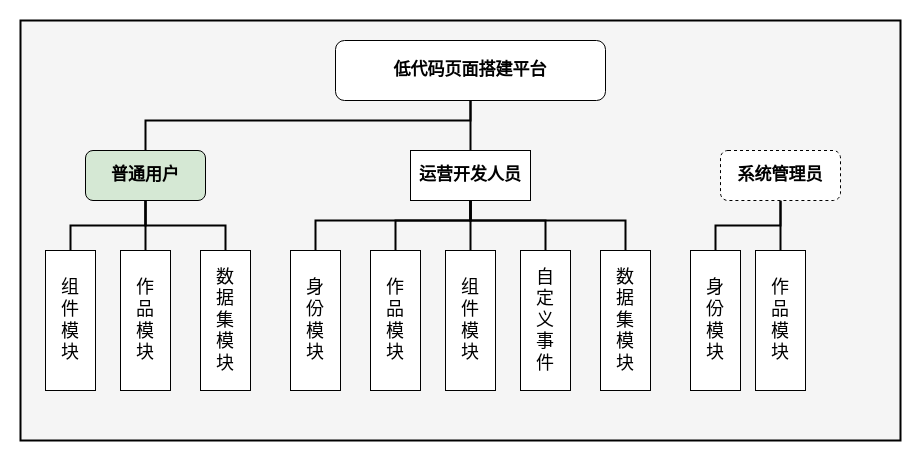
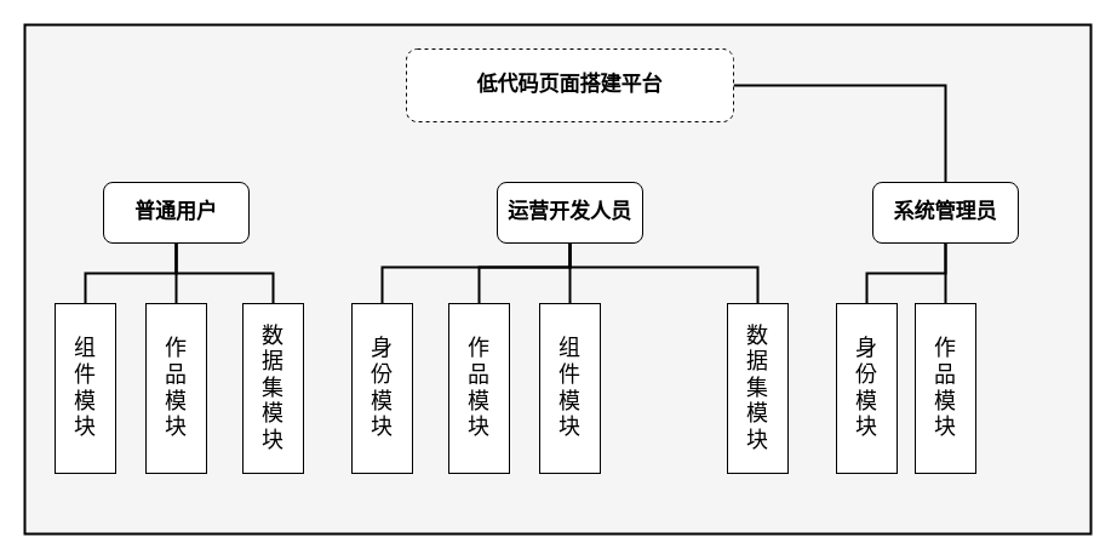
- <mxCell id="5" value="低代码页面搭建平台" style="rounded=1;whiteSpace=wrap;html=1;strokeColor=#000000;strokeWidth=1;fontStyle=1;fontSize=17;" parent="1" vertex="1"><mxGeometry x="335" y="40" width="270" height="60" as="geometry" /></mxCell>
+ <mxCell id="5" value="低代码页面搭建平台" style="rounded=1;whiteSpace=wrap;html=1;strokeColor=#000000;strokeWidth=1;fontStyle=1;fontSize=17;dashed=1;" parent="1" vertex="1"><mxGeometry x="335" y="40" width="270" height="60" as="geometry" /></mxCell>
- <mxCell id="3" style="edgeStyle=orthogonalEdgeStyle;rounded=0;orthogonalLoop=1;jettySize=auto;html=1;entryX=0.5;entryY=0;entryDx=0;entryDy=0;fontSize=18;endArrow=none;endFill=0;strokeWidth=2;" parent="1" source="5" target="9" edge="1"><mxGeometry relative="1" as="geometry"><Array as="points"><mxPoint x="470" y="120" /><mxPoint x="145" y="120" /></Array></mxGeometry></mxCell>
- <mxCell id="4" style="edgeStyle=orthogonalEdgeStyle;rounded=0;orthogonalLoop=1;jettySize=auto;html=1;entryX=0.5;entryY=0;entryDx=0;entryDy=0;fontSize=18;endArrow=none;endFill=0;strokeWidth=2;" parent="1" source="5" target="15" edge="1"><mxGeometry relative="1" as="geometry" /></mxCell>
+ <mxCell id="4" style="edgeStyle=orthogonalEdgeStyle;rounded=0;orthogonalLoop=1;jettySize=auto;html=1;fontSize=18;endArrow=none;endFill=0;strokeWidth=2;" parent="1" source="5" target="18" edge="1"><mxGeometry relative="1" as="geometry" /></mxCell>
- <mxCell id="9" value="普通用户" style="rounded=1;whiteSpace=wrap;html=1;fontSize=17;strokeColor=#000000;strokeWidth=1;fontStyle=1;fillColor=#d5e8d4;" parent="1" vertex="1"><mxGeometry x="85" y="150" width="120" height="50" as="geometry" /></mxCell>
+ <mxCell id="9" value="普通用户" style="rounded=1;whiteSpace=wrap;html=1;fontSize=17;strokeColor=#000000;strokeWidth=1;fontStyle=1" parent="1" vertex="1"><mxGeometry x="85" y="150" width="120" height="50" as="geometry" /></mxCell>
- <mxCell id="15" value="运营开发人员" style="whiteSpace=wrap;html=1;fontSize=17;strokeColor=#000000;strokeWidth=1;fontStyle=1;rounded=0;" parent="1" vertex="1"><mxGeometry x="410" y="150" width="120" height="50" as="geometry" /></mxCell>
+ <mxCell id="15" value="运营开发人员" style="rounded=1;whiteSpace=wrap;html=1;fontSize=17;strokeColor=#000000;strokeWidth=1;fontStyle=1" parent="1" vertex="1"><mxGeometry x="410" y="150" width="120" height="50" as="geometry" /></mxCell>
- <mxCell id="18" value="系统管理员" style="rounded=1;whiteSpace=wrap;html=1;fontSize=17;strokeColor=#000000;strokeWidth=1;fontStyle=1;dashed=1;" parent="1" vertex="1"><mxGeometry x="720" y="150" width="120" height="50" as="geometry" /></mxCell>
+ <mxCell id="18" value="系统管理员" style="rounded=1;whiteSpace=wrap;html=1;fontSize=17;strokeColor=#000000;strokeWidth=1;fontStyle=1" parent="1" vertex="1"><mxGeometry x="720" y="150" width="120" height="50" as="geometry" /></mxCell>
- <mxCell id="13" style="edgeStyle=orthogonalEdgeStyle;rounded=0;orthogonalLoop=1;jettySize=auto;html=1;entryX=0.5;entryY=0;entryDx=0;entryDy=0;fontSize=18;endArrow=none;endFill=0;strokeWidth=2;" parent="1" source="15" target="25" edge="1"><mxGeometry relative="1" as="geometry"><Array as="points"><mxPoint x="470" y="220" /><mxPoint x="545" y="220" /></Array></mxGeometry></mxCell>
- <mxCell id="25" value="自&lt;br&gt;定&lt;br&gt;义&lt;br&gt;事&lt;br&gt;件" style="rounded=0;whiteSpace=wrap;html=1;fontSize=18;strokeColor=#000000;strokeWidth=1;" parent="1" vertex="1"><mxGeometry x="520" y="250" width="50" height="140" as="geometry" /></mxCell>
